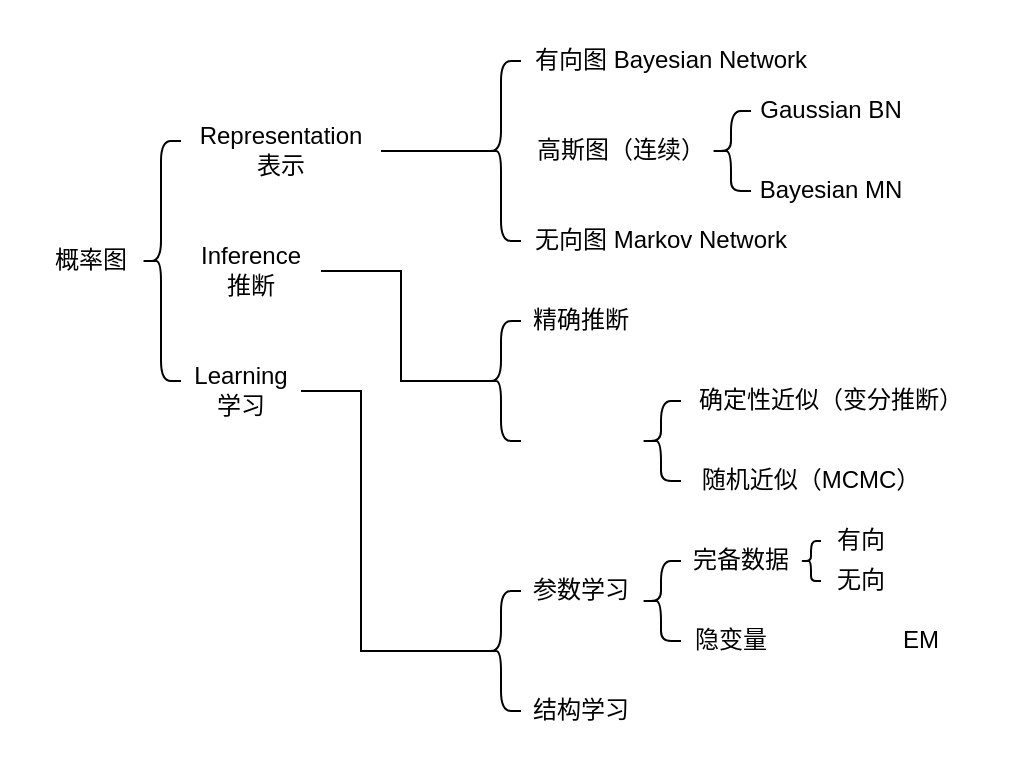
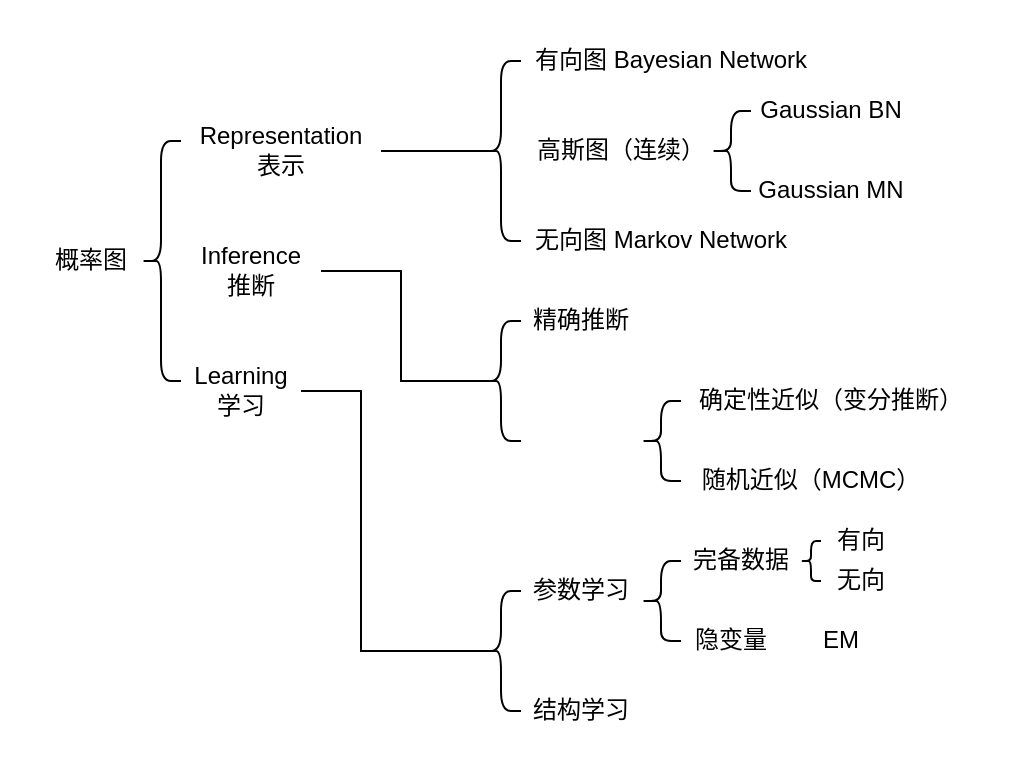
- <mxCell id="16" value="Bayesian MN" style="text;html=1;align=center;verticalAlign=middle;resizable=0;points=[];autosize=1;strokeColor=none;fillColor=none;" vertex="1" parent="1"><mxGeometry x="370" y="85" width="90" height="20" as="geometry" /></mxCell>
+ <mxCell id="16" value="Gaussian MN" style="text;html=1;align=center;verticalAlign=middle;resizable=0;points=[];autosize=1;strokeColor=none;fillColor=none;" vertex="1" parent="1"><mxGeometry x="370" y="85" width="90" height="20" as="geometry" /></mxCell>
- <mxCell id="31" value="EM" style="text;html=1;align=center;verticalAlign=middle;resizable=0;points=[];autosize=1;strokeColor=none;fillColor=none;" vertex="1" parent="1"><mxGeometry x="445" y="310" width="30" height="20" as="geometry" /></mxCell>
+ <mxCell id="31" value="EM" style="text;html=1;align=center;verticalAlign=middle;resizable=0;points=[];autosize=1;strokeColor=none;fillColor=none;" vertex="1" parent="1"><mxGeometry x="405" y="310" width="30" height="20" as="geometry" /></mxCell>
